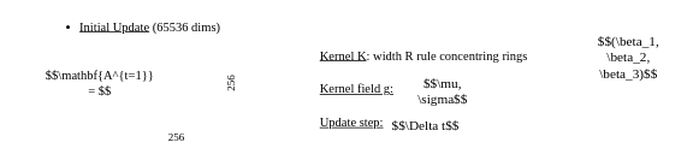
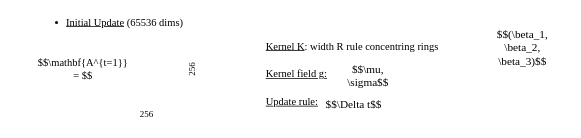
- <mxCell id="15" value="&lt;div align=&quot;left&quot;&gt;&lt;u&gt;Update step:&lt;br&gt;&lt;/u&gt;&lt;/div&gt;" style="text;html=1;strokeColor=none;fillColor=none;align=left;verticalAlign=middle;whiteSpace=wrap;rounded=0;fontFamily=Verdana;fontSize=14;fontStyle=0" vertex="1" parent="14"><mxGeometry width="120" height="30" as="geometry" /></mxCell>
+ <mxCell id="15" value="&lt;div align=&quot;left&quot;&gt;&lt;u&gt;Update rule:&lt;br&gt;&lt;/u&gt;&lt;/div&gt;" style="text;html=1;strokeColor=none;fillColor=none;align=left;verticalAlign=middle;whiteSpace=wrap;rounded=0;fontFamily=Verdana;fontSize=14;fontStyle=0" vertex="1" parent="14"><mxGeometry width="120" height="30" as="geometry" /></mxCell>
